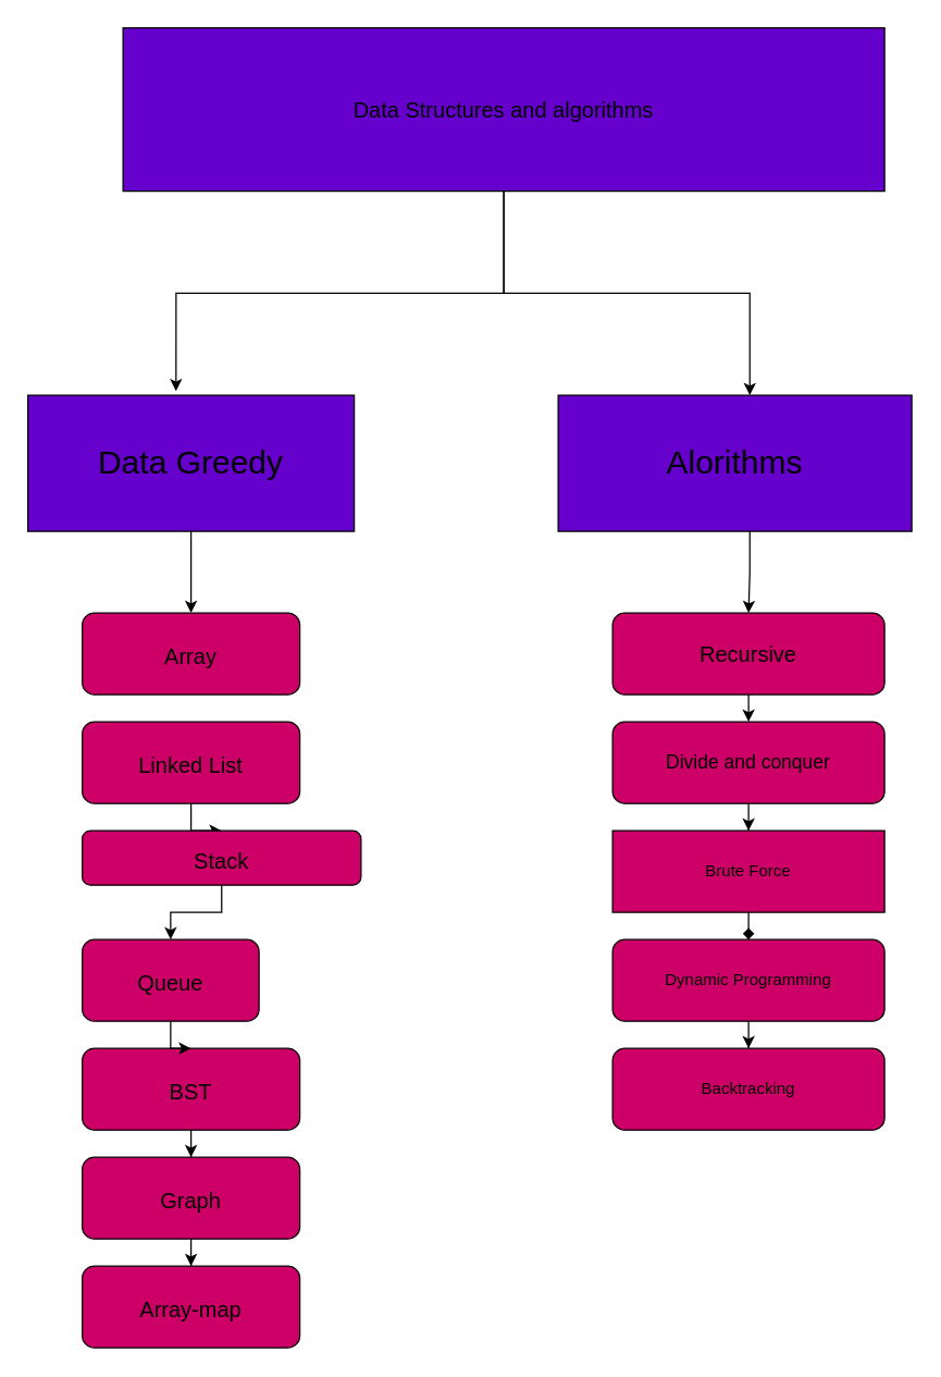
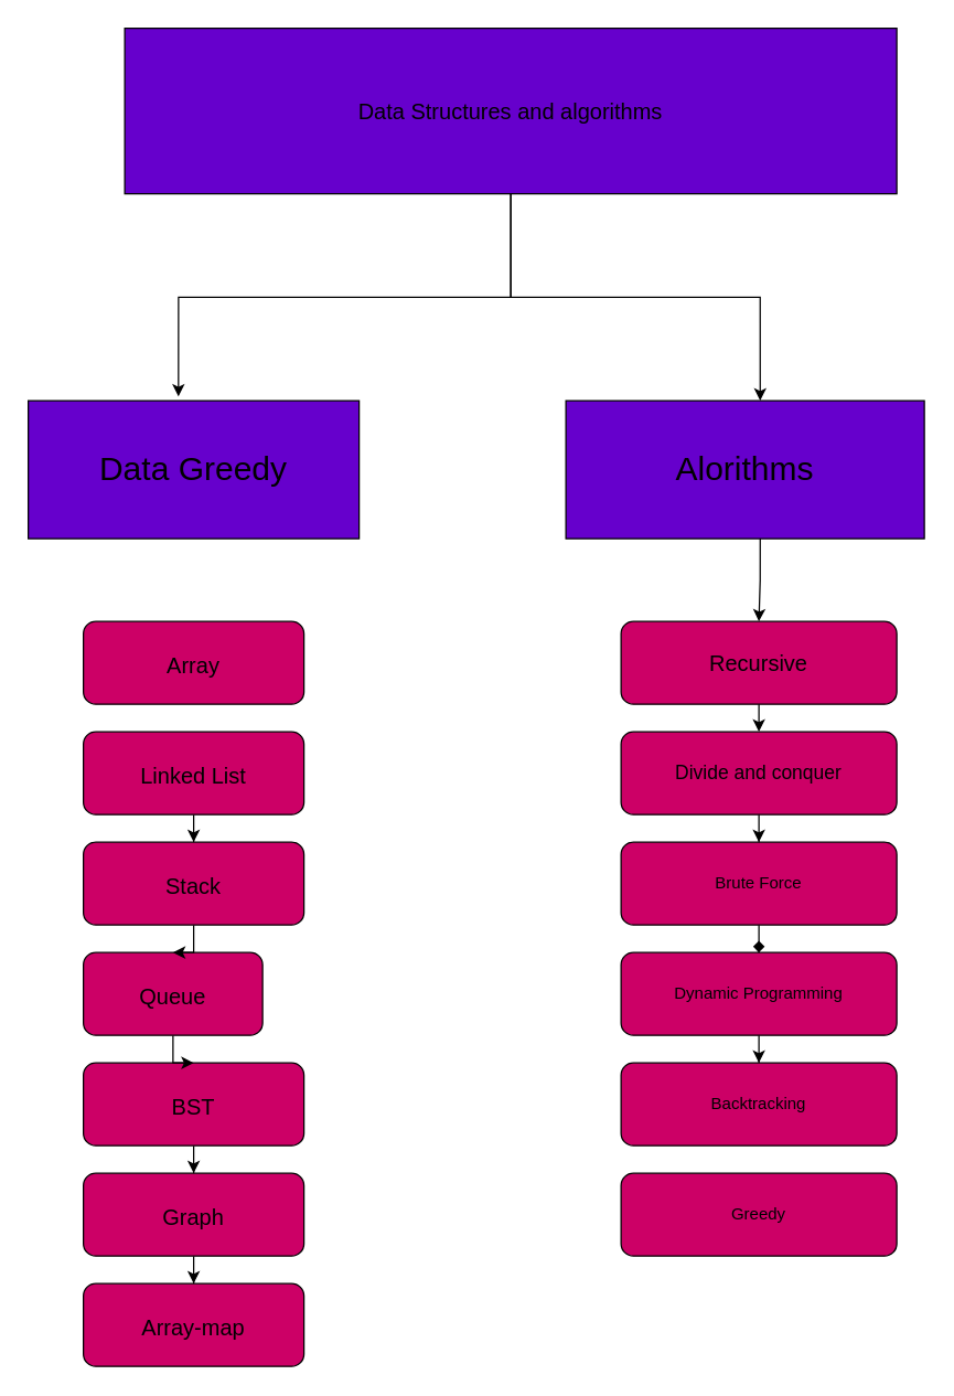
- <mxCell id="5" style="edgeStyle=orthogonalEdgeStyle;rounded=0;orthogonalLoop=1;jettySize=auto;html=1;entryX=0.5;entryY=0;entryDx=0;entryDy=0;fontSize=12;" edge="1" parent="1" source="6" target="9"><mxGeometry relative="1" as="geometry" /></mxCell>
- <mxCell id="17" value="&lt;font size=&quot;3&quot;&gt;Stack&lt;/font&gt;" style="rounded=1;whiteSpace=wrap;html=1;fontSize=24;fillColor=#CC0066;" vertex="1" parent="1"><mxGeometry x="60" y="610" width="205" height="40" as="geometry" /></mxCell>
+ <mxCell id="17" value="&lt;font size=&quot;3&quot;&gt;Stack&lt;/font&gt;" style="rounded=1;whiteSpace=wrap;html=1;fontSize=24;fillColor=#CC0066;" vertex="1" parent="1"><mxGeometry x="60" y="610" width="160" height="60" as="geometry" /></mxCell>
- <mxCell id="25" value="Brute Force" style="whiteSpace=wrap;html=1;fontSize=12;fillColor=#CC0066;rounded=0;" vertex="1" parent="1"><mxGeometry x="450" y="610" width="200" height="60" as="geometry" /></mxCell>
+ <mxCell id="25" value="Brute Force" style="rounded=1;whiteSpace=wrap;html=1;fontSize=12;fillColor=#CC0066;" vertex="1" parent="1"><mxGeometry x="450" y="610" width="200" height="60" as="geometry" /></mxCell>
+ <mxCell id="29" value="Greedy" style="rounded=1;whiteSpace=wrap;html=1;fontSize=12;fillColor=#CC0066;" vertex="1" parent="1"><mxGeometry x="450" y="850" width="200" height="60" as="geometry" /></mxCell>
